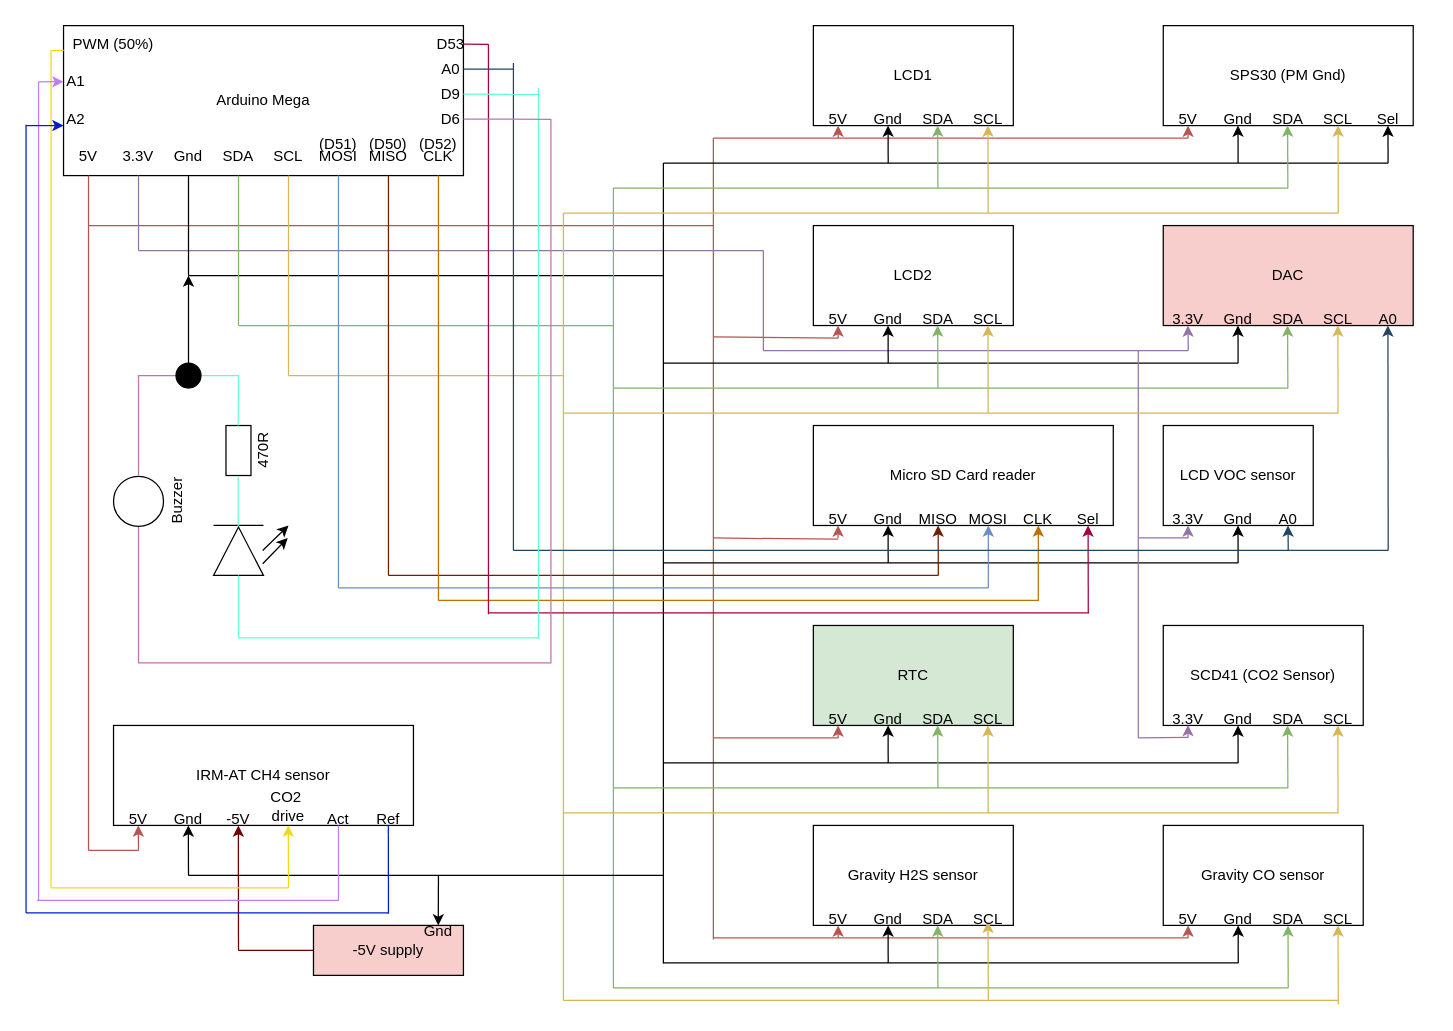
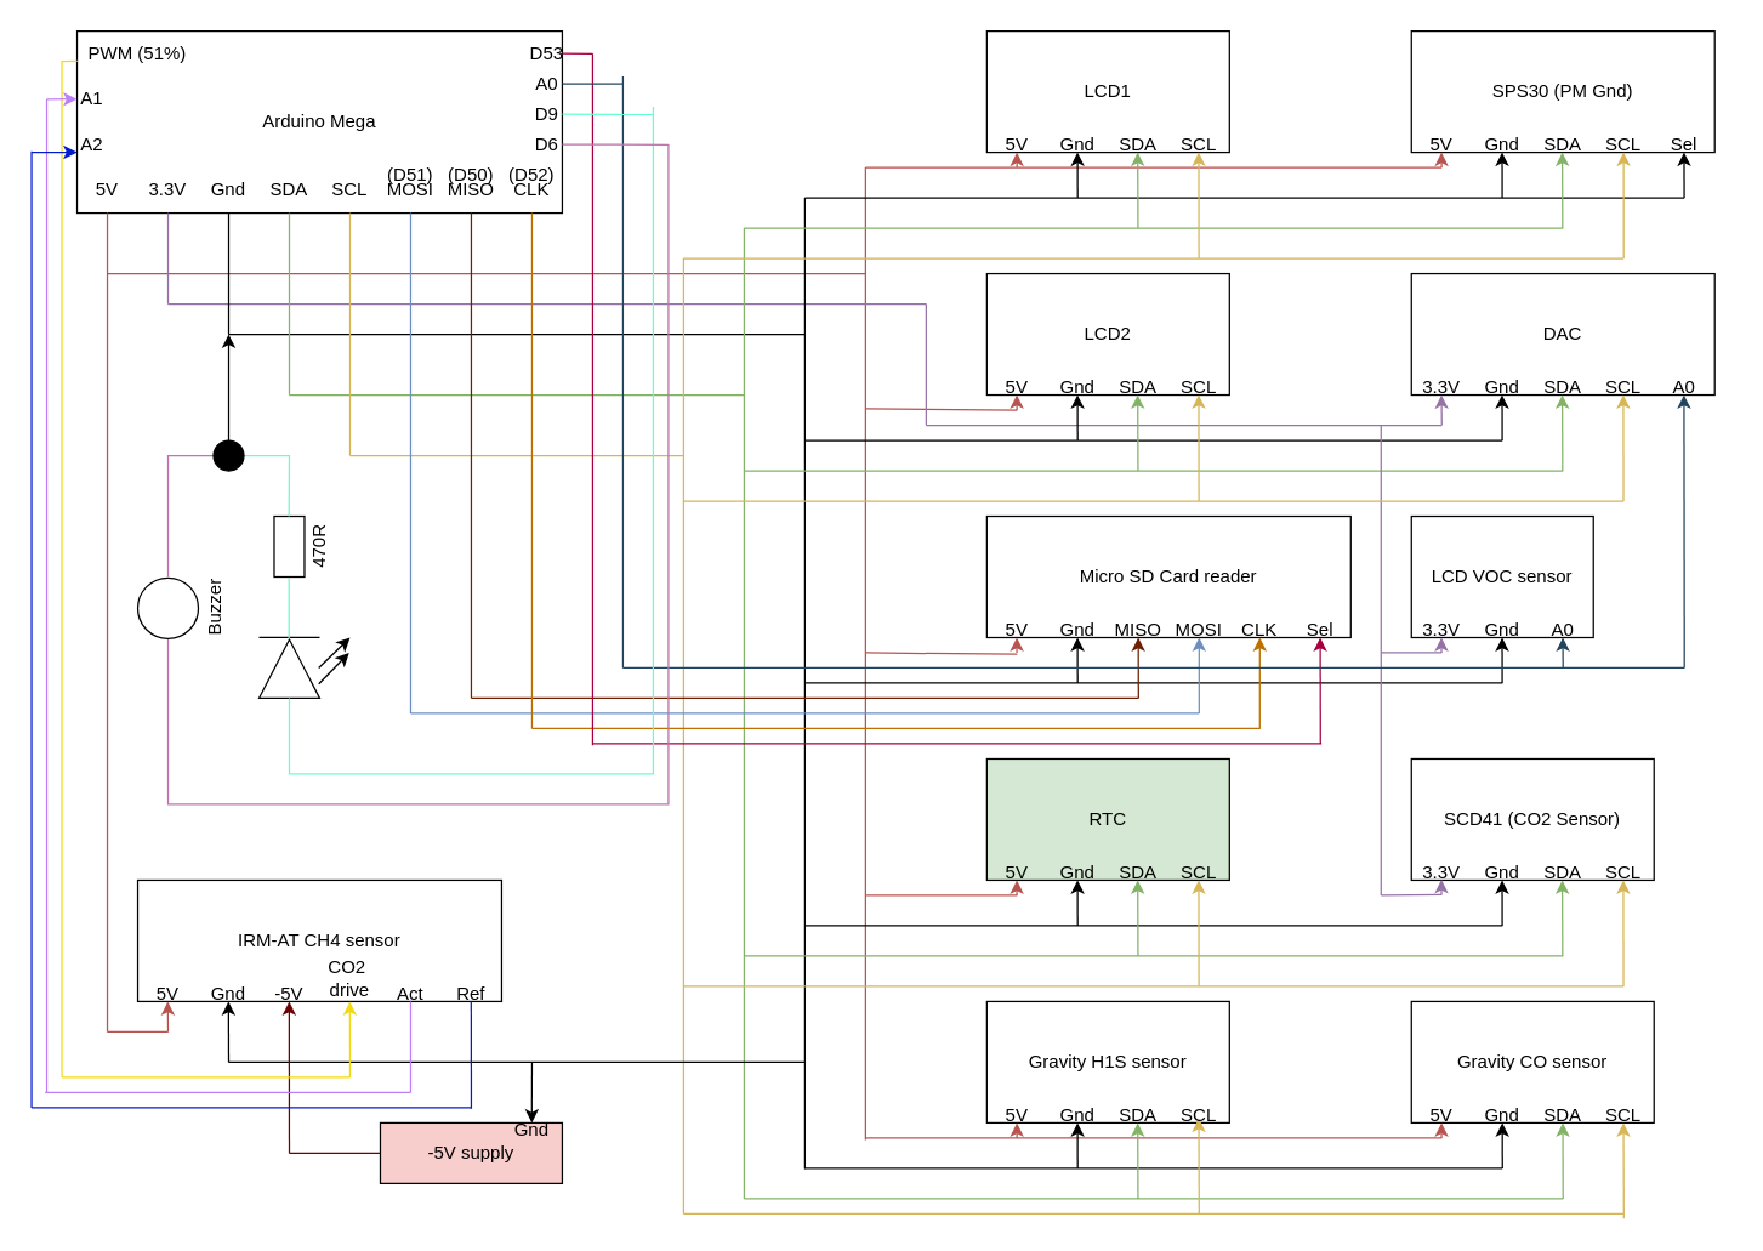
- <mxCell id="178" value="PWM (50%)" style="text;html=1;align=center;verticalAlign=middle;whiteSpace=wrap;rounded=0;" parent="1" vertex="1"><mxGeometry x="50" y="20" width="80" height="30" as="geometry" /></mxCell>
+ <mxCell id="178" value="PWM (51%)" style="text;html=1;align=center;verticalAlign=middle;whiteSpace=wrap;rounded=0;" parent="1" vertex="1"><mxGeometry x="50" y="20" width="80" height="30" as="geometry" /></mxCell>
- <mxCell id="18" value="DAC" style="rounded=0;whiteSpace=wrap;html=1;fillColor=#f8cecc;" parent="1" vertex="1"><mxGeometry x="930" y="180" width="200" height="80" as="geometry" /></mxCell>
+ <mxCell id="18" value="DAC" style="rounded=0;whiteSpace=wrap;html=1;" parent="1" vertex="1"><mxGeometry x="930" y="180" width="200" height="80" as="geometry" /></mxCell>
- <mxCell id="21" value="Gravity H2S sensor" style="rounded=0;whiteSpace=wrap;html=1;" parent="1" vertex="1"><mxGeometry x="650" y="660" width="160" height="80" as="geometry" /></mxCell>
+ <mxCell id="21" value="Gravity H1S sensor" style="rounded=0;whiteSpace=wrap;html=1;" parent="1" vertex="1"><mxGeometry x="650" y="660" width="160" height="80" as="geometry" /></mxCell>
